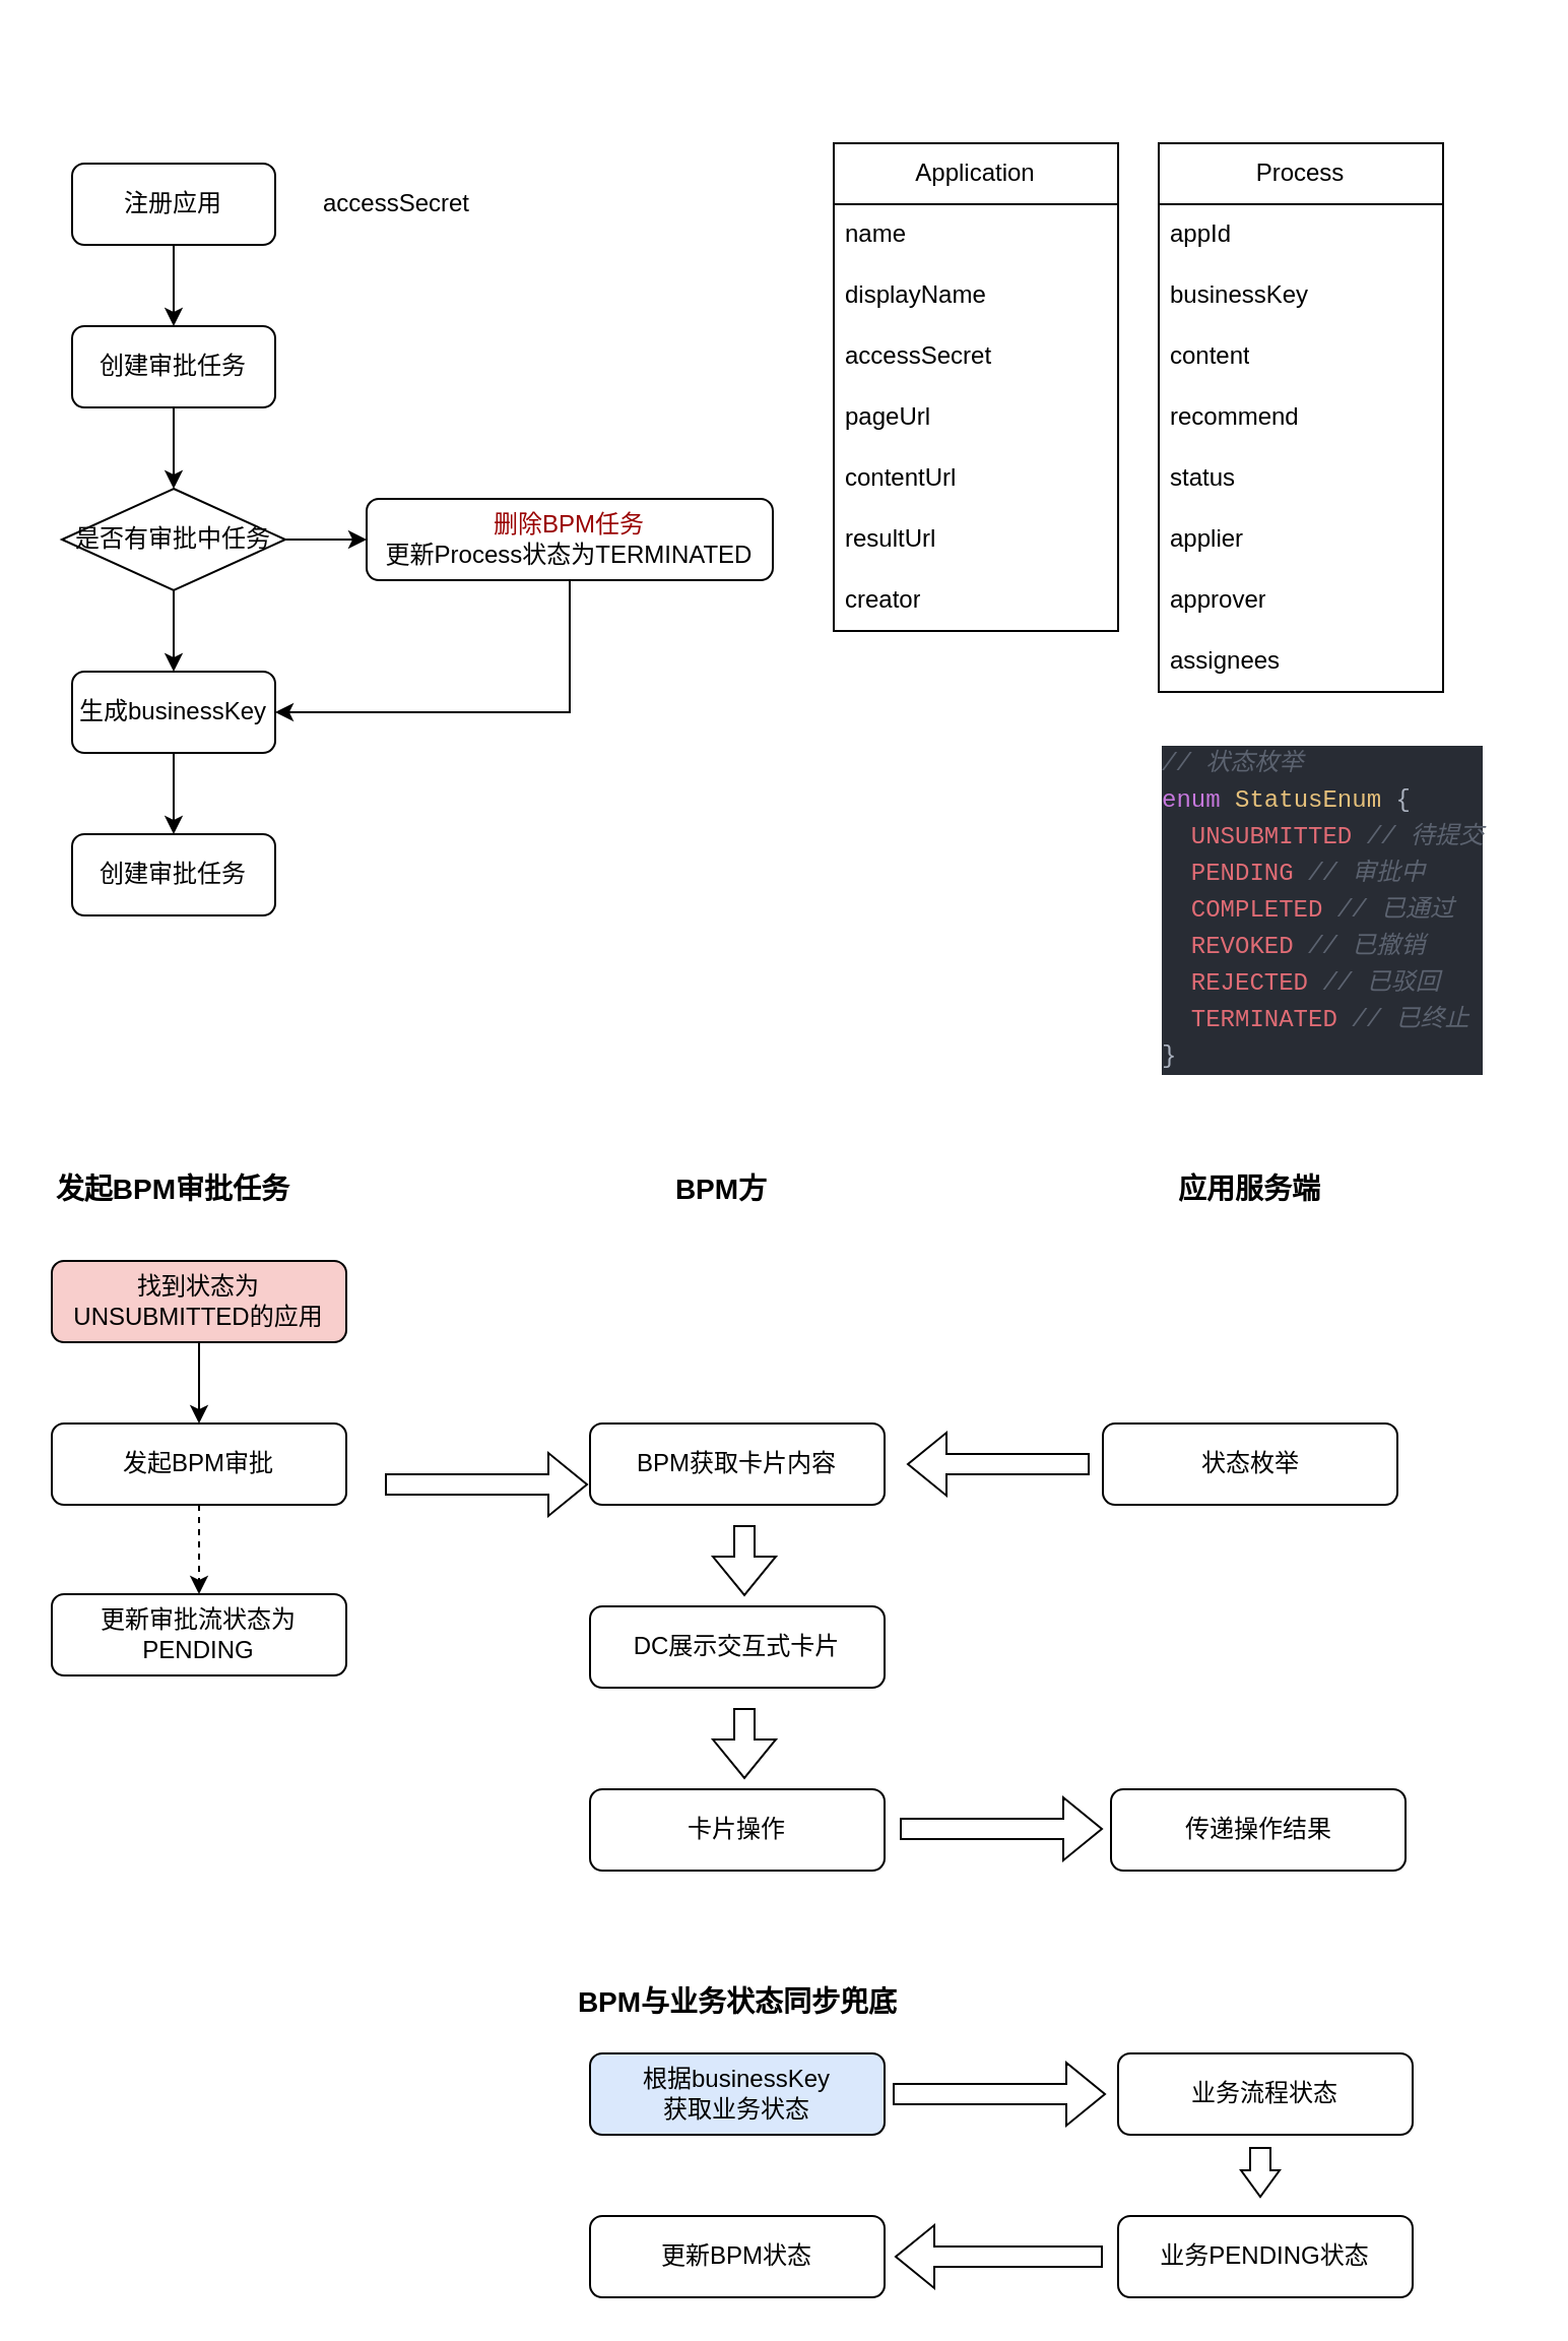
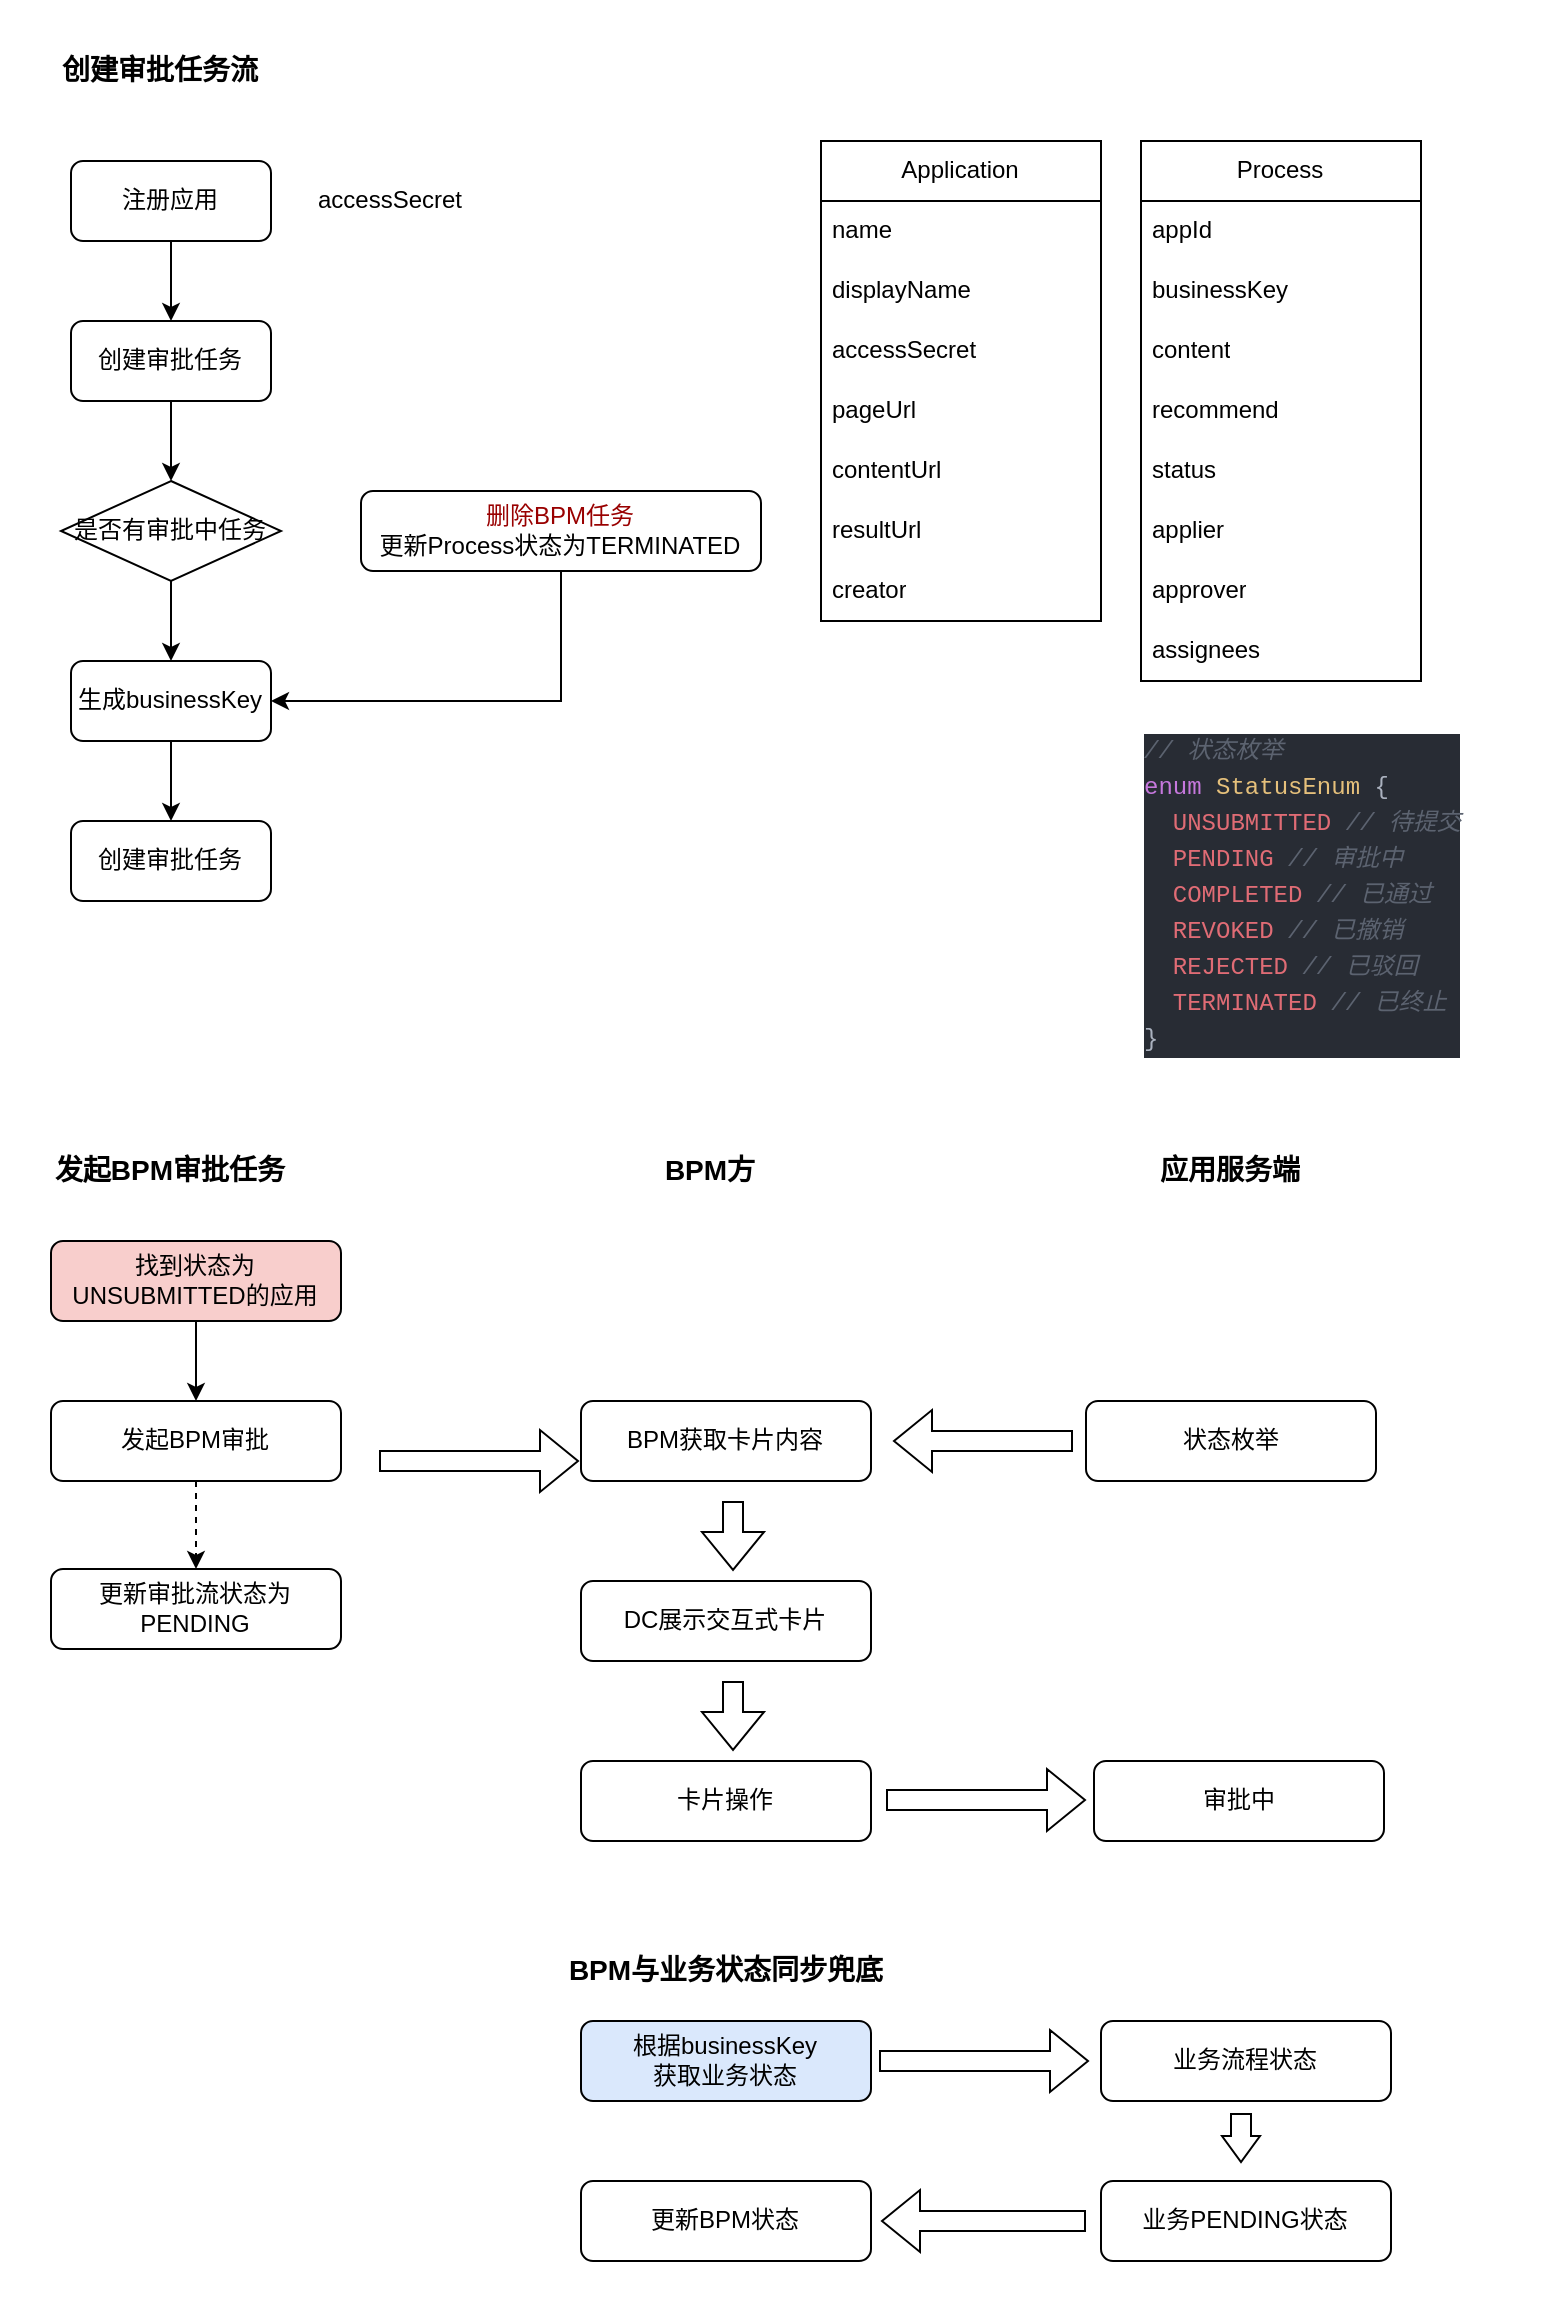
+ <mxCell id="4" value="创建审批任务流" style="text;html=1;strokeColor=none;fillColor=none;align=center;verticalAlign=middle;whiteSpace=wrap;rounded=0;fontStyle=1;fontSize=14;" vertex="1" parent="1"><mxGeometry x="25" y="20" width="110" height="30" as="geometry" /></mxCell>
- <mxCell id="8" style="edgeStyle=orthogonalEdgeStyle;rounded=0;orthogonalLoop=1;jettySize=auto;html=1;exitX=1;exitY=0.5;exitDx=0;exitDy=0;entryX=0;entryY=0.5;entryDx=0;entryDy=0;" edge="1" parent="1" source="9" target="32"><mxGeometry relative="1" as="geometry" /></mxCell>
- <mxCell id="50" value="传递操作结果" style="rounded=1;whiteSpace=wrap;html=1;" vertex="1" parent="1"><mxGeometry x="546.5" y="880" width="145" height="40" as="geometry" /></mxCell>
+ <mxCell id="50" value="审批中" style="rounded=1;whiteSpace=wrap;html=1;" vertex="1" parent="1"><mxGeometry x="546.5" y="880" width="145" height="40" as="geometry" /></mxCell>
